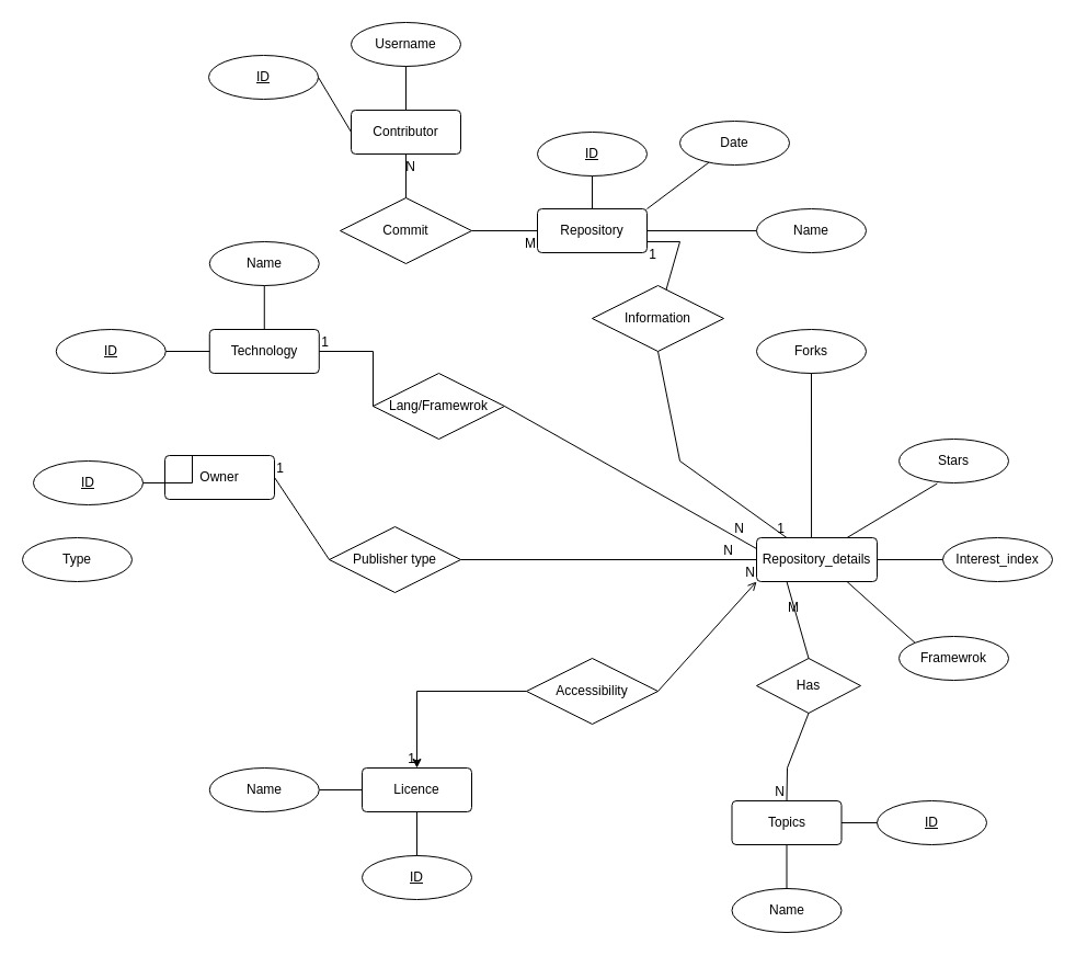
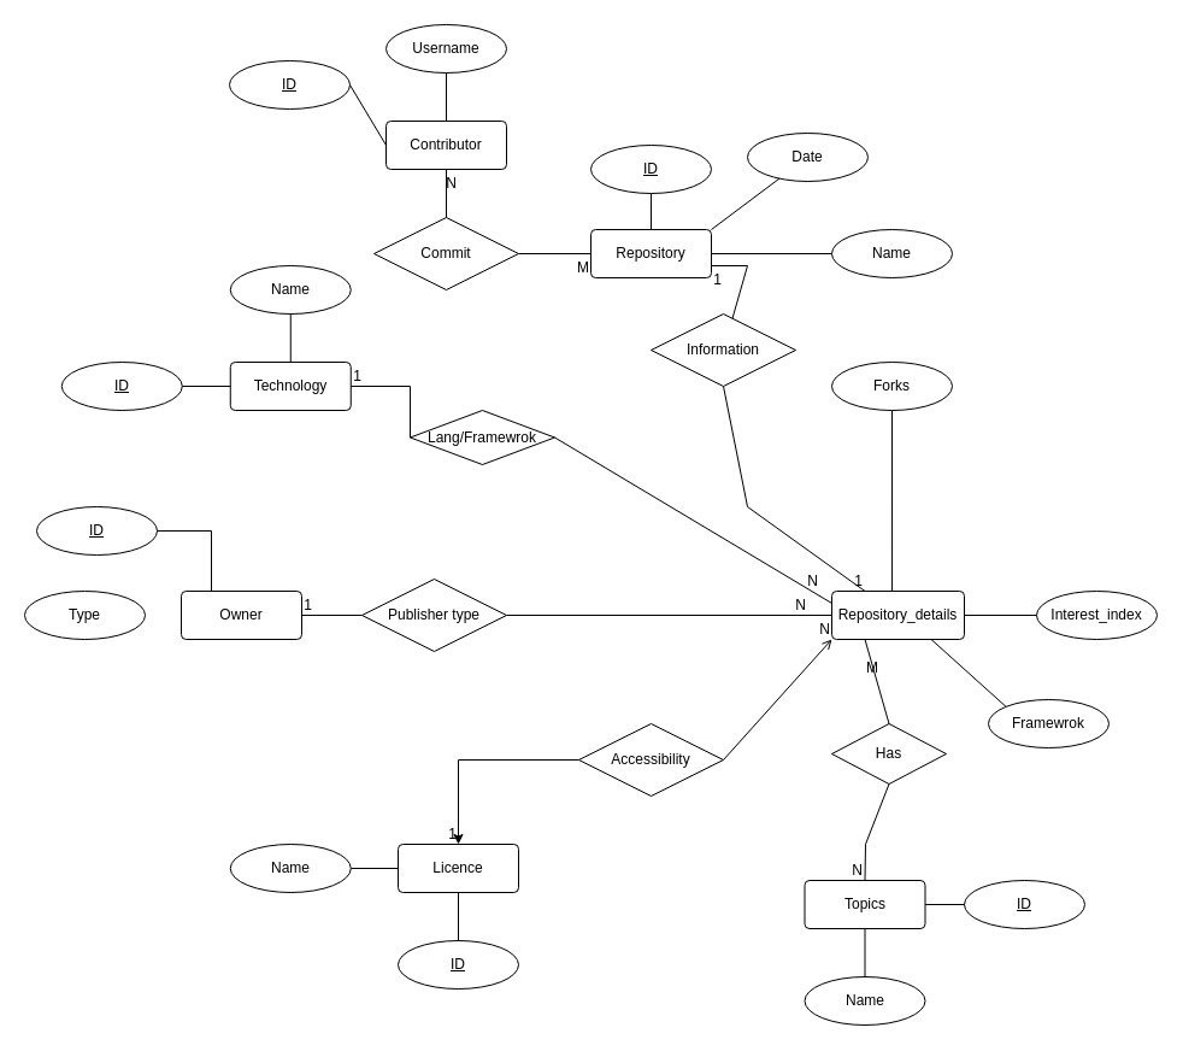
- <mxCell id="38" value="Lang/Framewrok" style="shape=rhombus;perimeter=rhombusPerimeter;whiteSpace=wrap;html=1;align=center;" vertex="1" parent="1"><mxGeometry x="340" y="340" width="120" height="60" as="geometry" /></mxCell>
+ <mxCell id="38" value="Lang/Framewrok" style="shape=rhombus;perimeter=rhombusPerimeter;whiteSpace=wrap;html=1;align=center;" vertex="1" parent="1"><mxGeometry x="340" y="340" width="120" height="45" as="geometry" /></mxCell>
- <mxCell id="10" value="Stars" style="ellipse;whiteSpace=wrap;html=1;align=center;" vertex="1" parent="1"><mxGeometry x="820" y="400" width="100" height="40" as="geometry" /></mxCell>
- <mxCell id="6" value="Owner" style="rounded=1;arcSize=10;whiteSpace=wrap;html=1;align=center;" vertex="1" parent="1"><mxGeometry x="150" y="415" width="100" height="40" as="geometry" /></mxCell>
+ <mxCell id="6" value="Owner" style="rounded=1;arcSize=10;whiteSpace=wrap;html=1;align=center;" vertex="1" parent="1"><mxGeometry x="150" y="490" width="100" height="40" as="geometry" /></mxCell>
- <mxCell id="26" value="" style="endArrow=none;html=1;rounded=0;entryX=0.349;entryY=1.013;entryDx=0;entryDy=0;entryPerimeter=0;exitX=0.75;exitY=0;exitDx=0;exitDy=0;" edge="1" parent="1" source="2" target="10"><mxGeometry relative="1" as="geometry"><mxPoint x="710" y="510" as="sourcePoint" /><mxPoint x="870" y="510" as="targetPoint" /></mxGeometry></mxCell>
